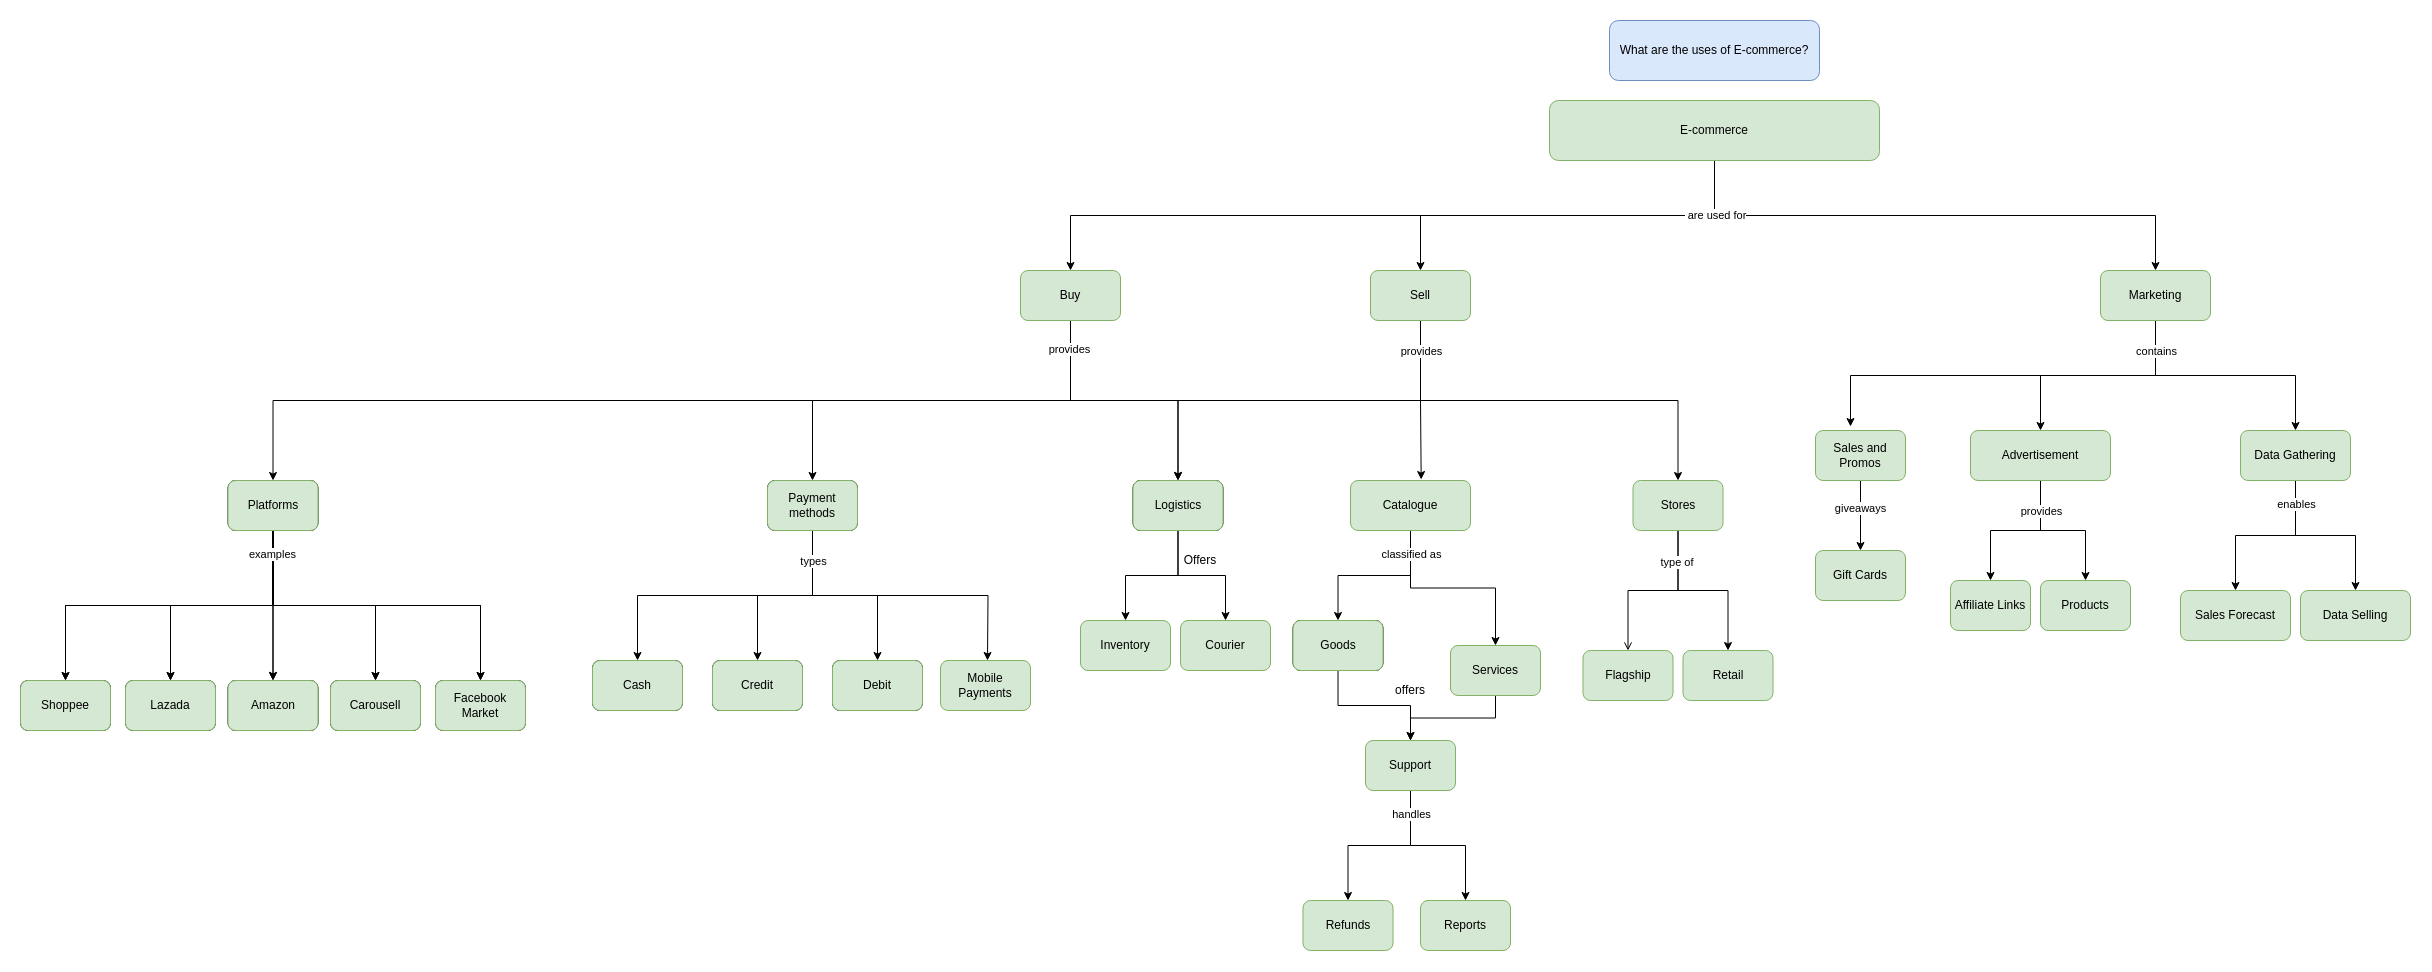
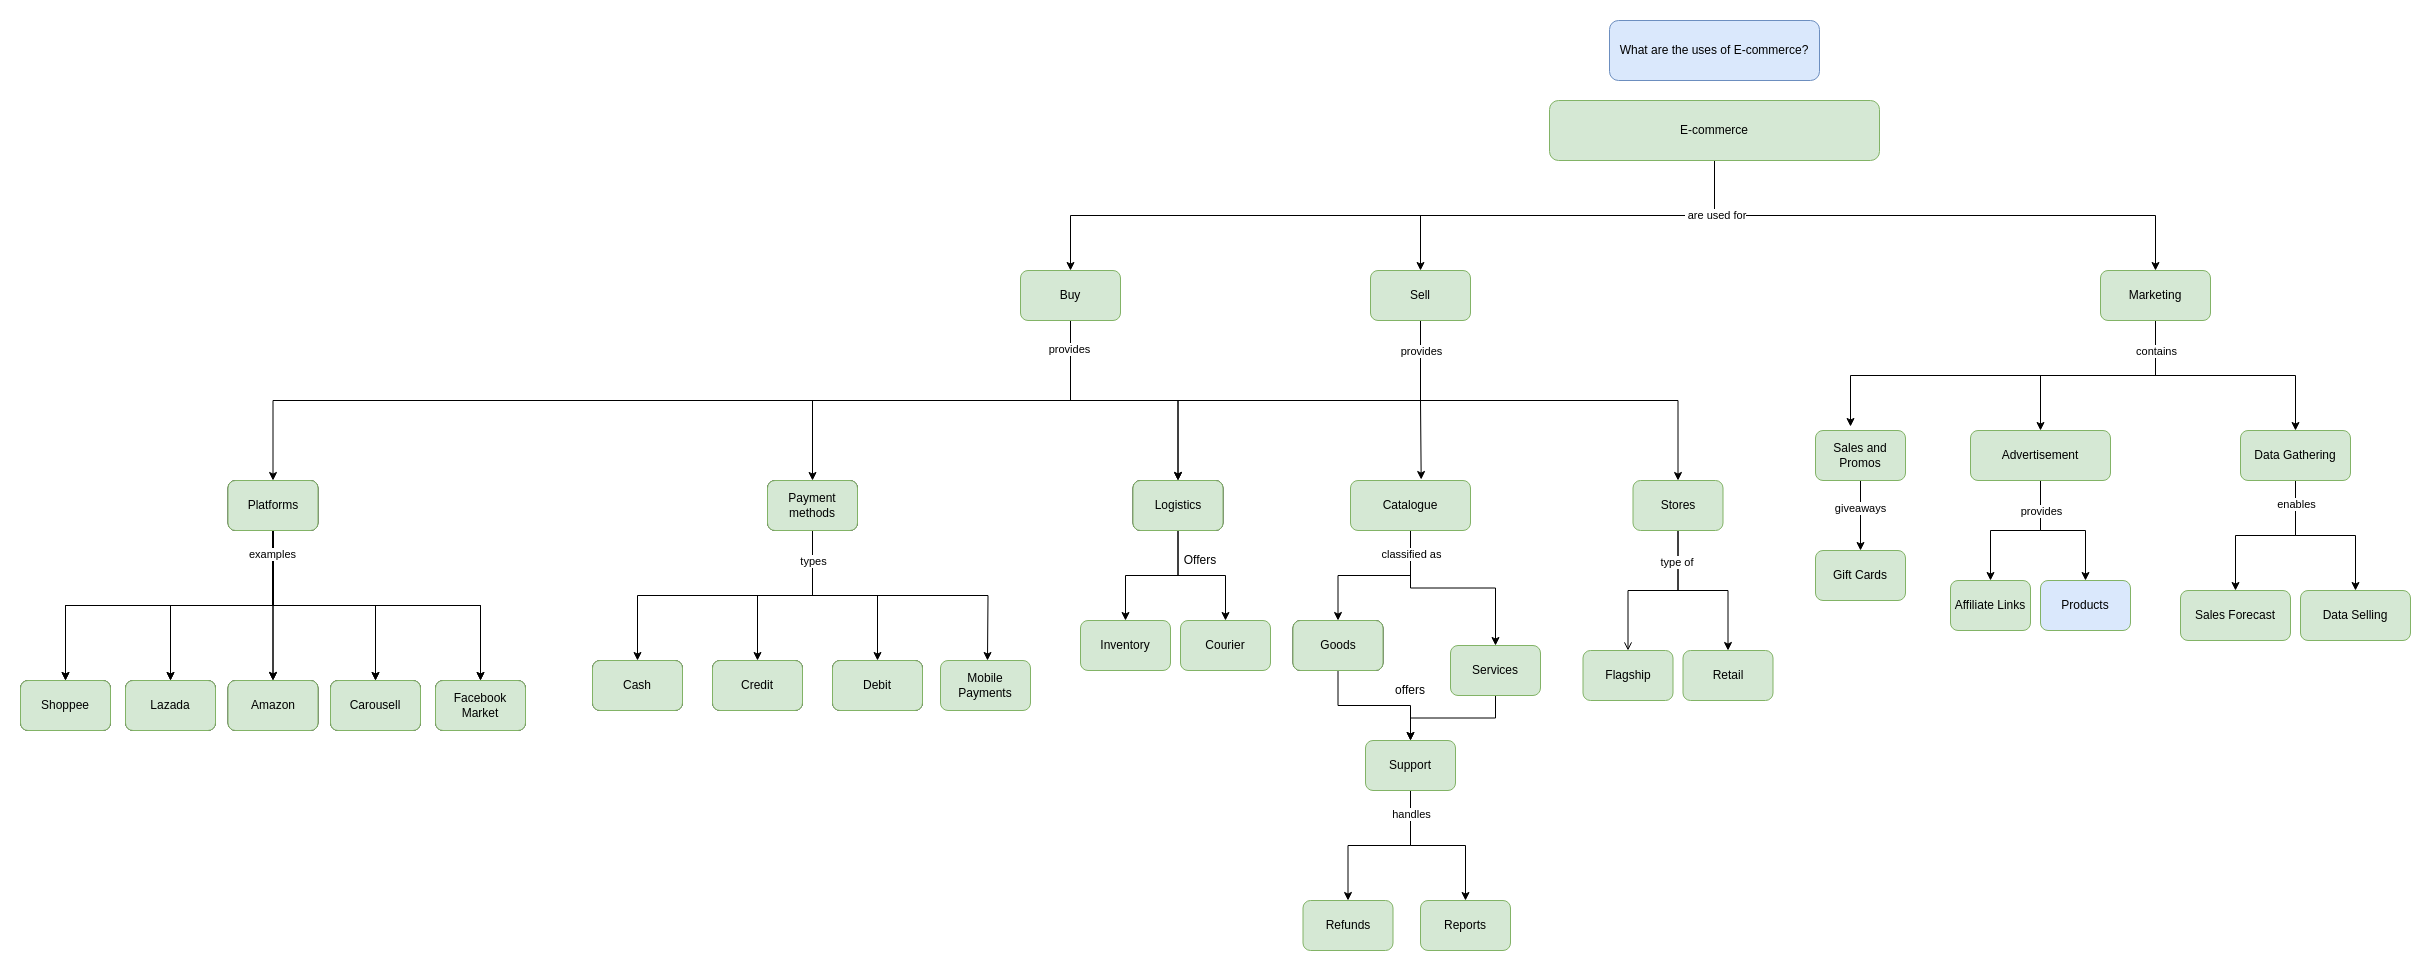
- <mxCell id="76" value="Products" style="rounded=1;whiteSpace=wrap;html=1;fillColor=#d5e8d4;strokeColor=#82b366;" parent="1" vertex="1"><mxGeometry x="2040" y="580" width="90" height="50" as="geometry" /></mxCell>
+ <mxCell id="76" value="Products" style="rounded=1;whiteSpace=wrap;html=1;fillColor=#dae8fc;strokeColor=#82b366;" parent="1" vertex="1"><mxGeometry x="2040" y="580" width="90" height="50" as="geometry" /></mxCell>
